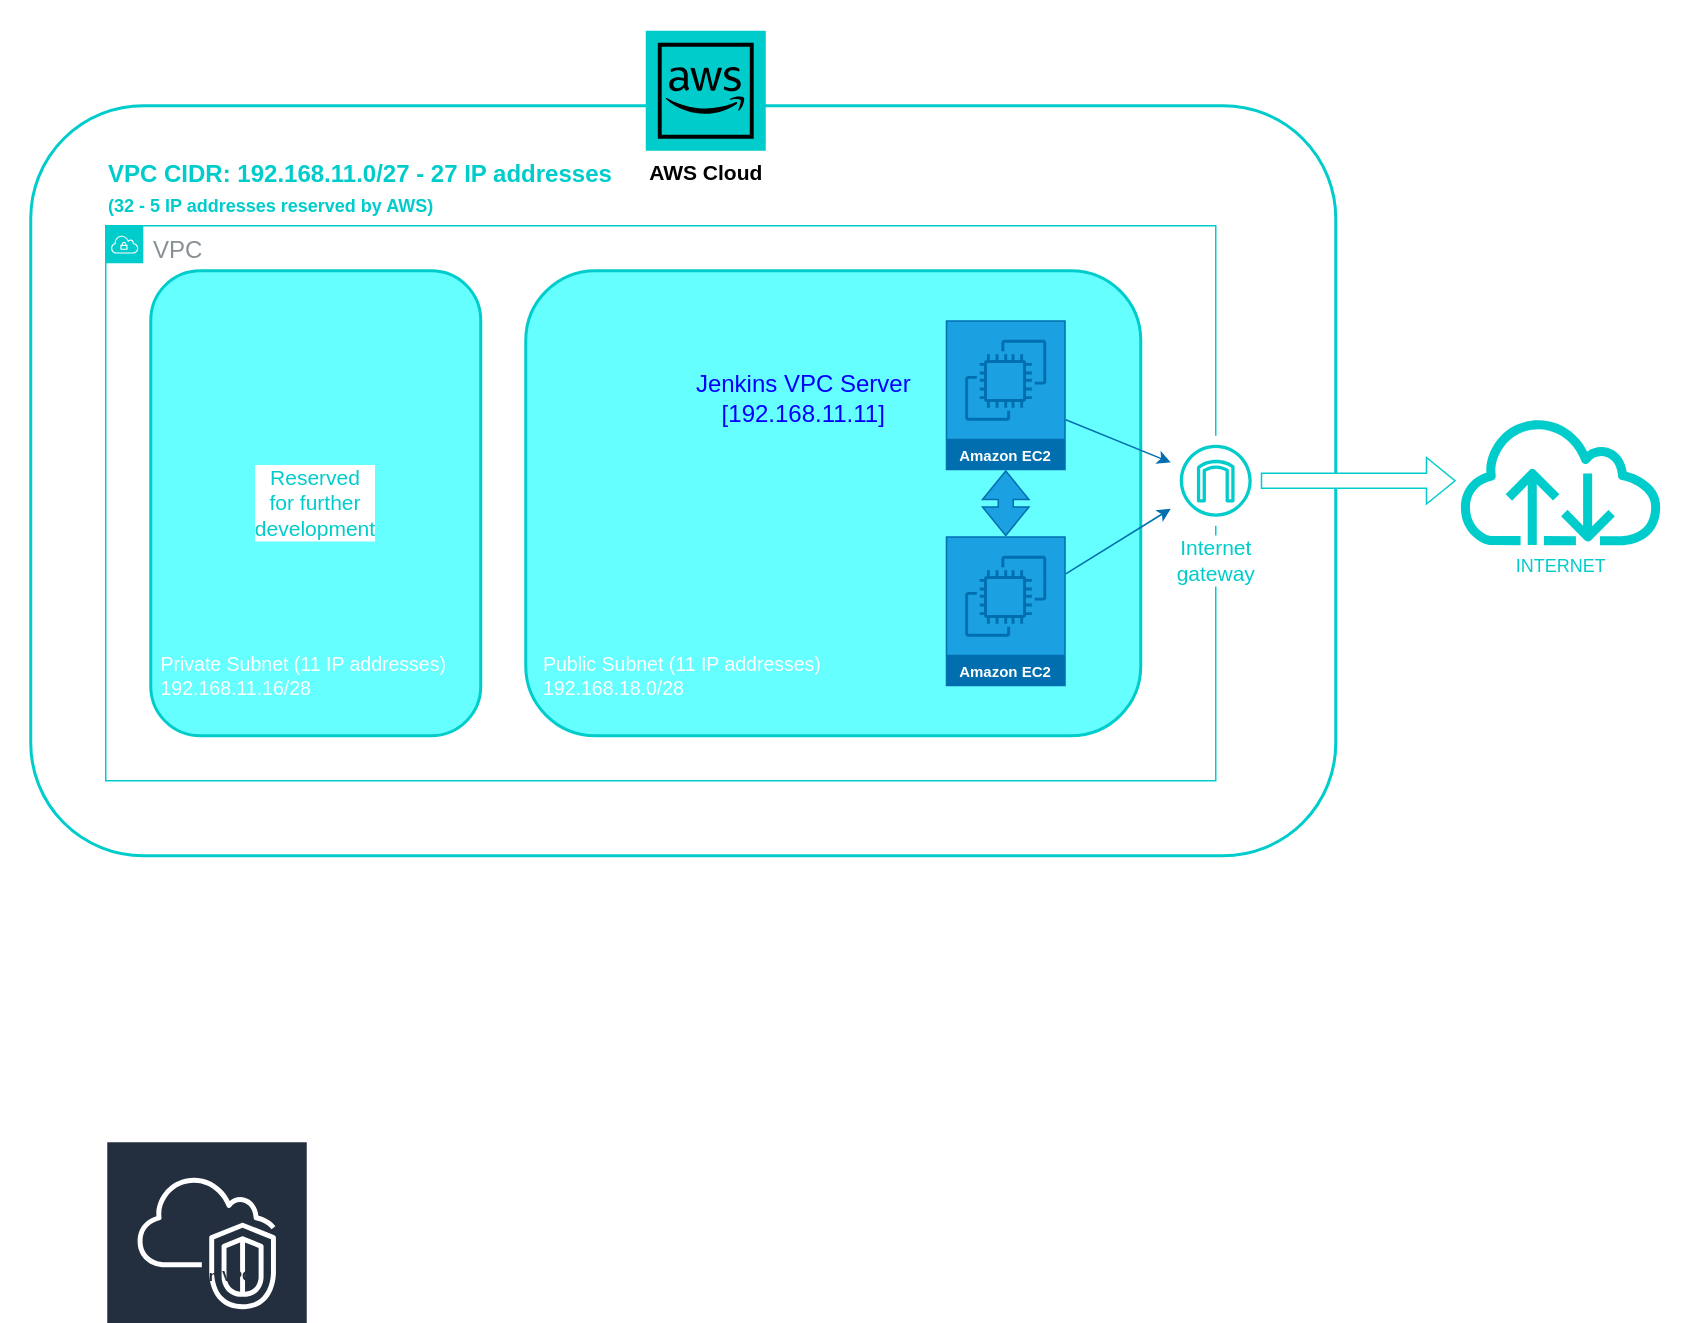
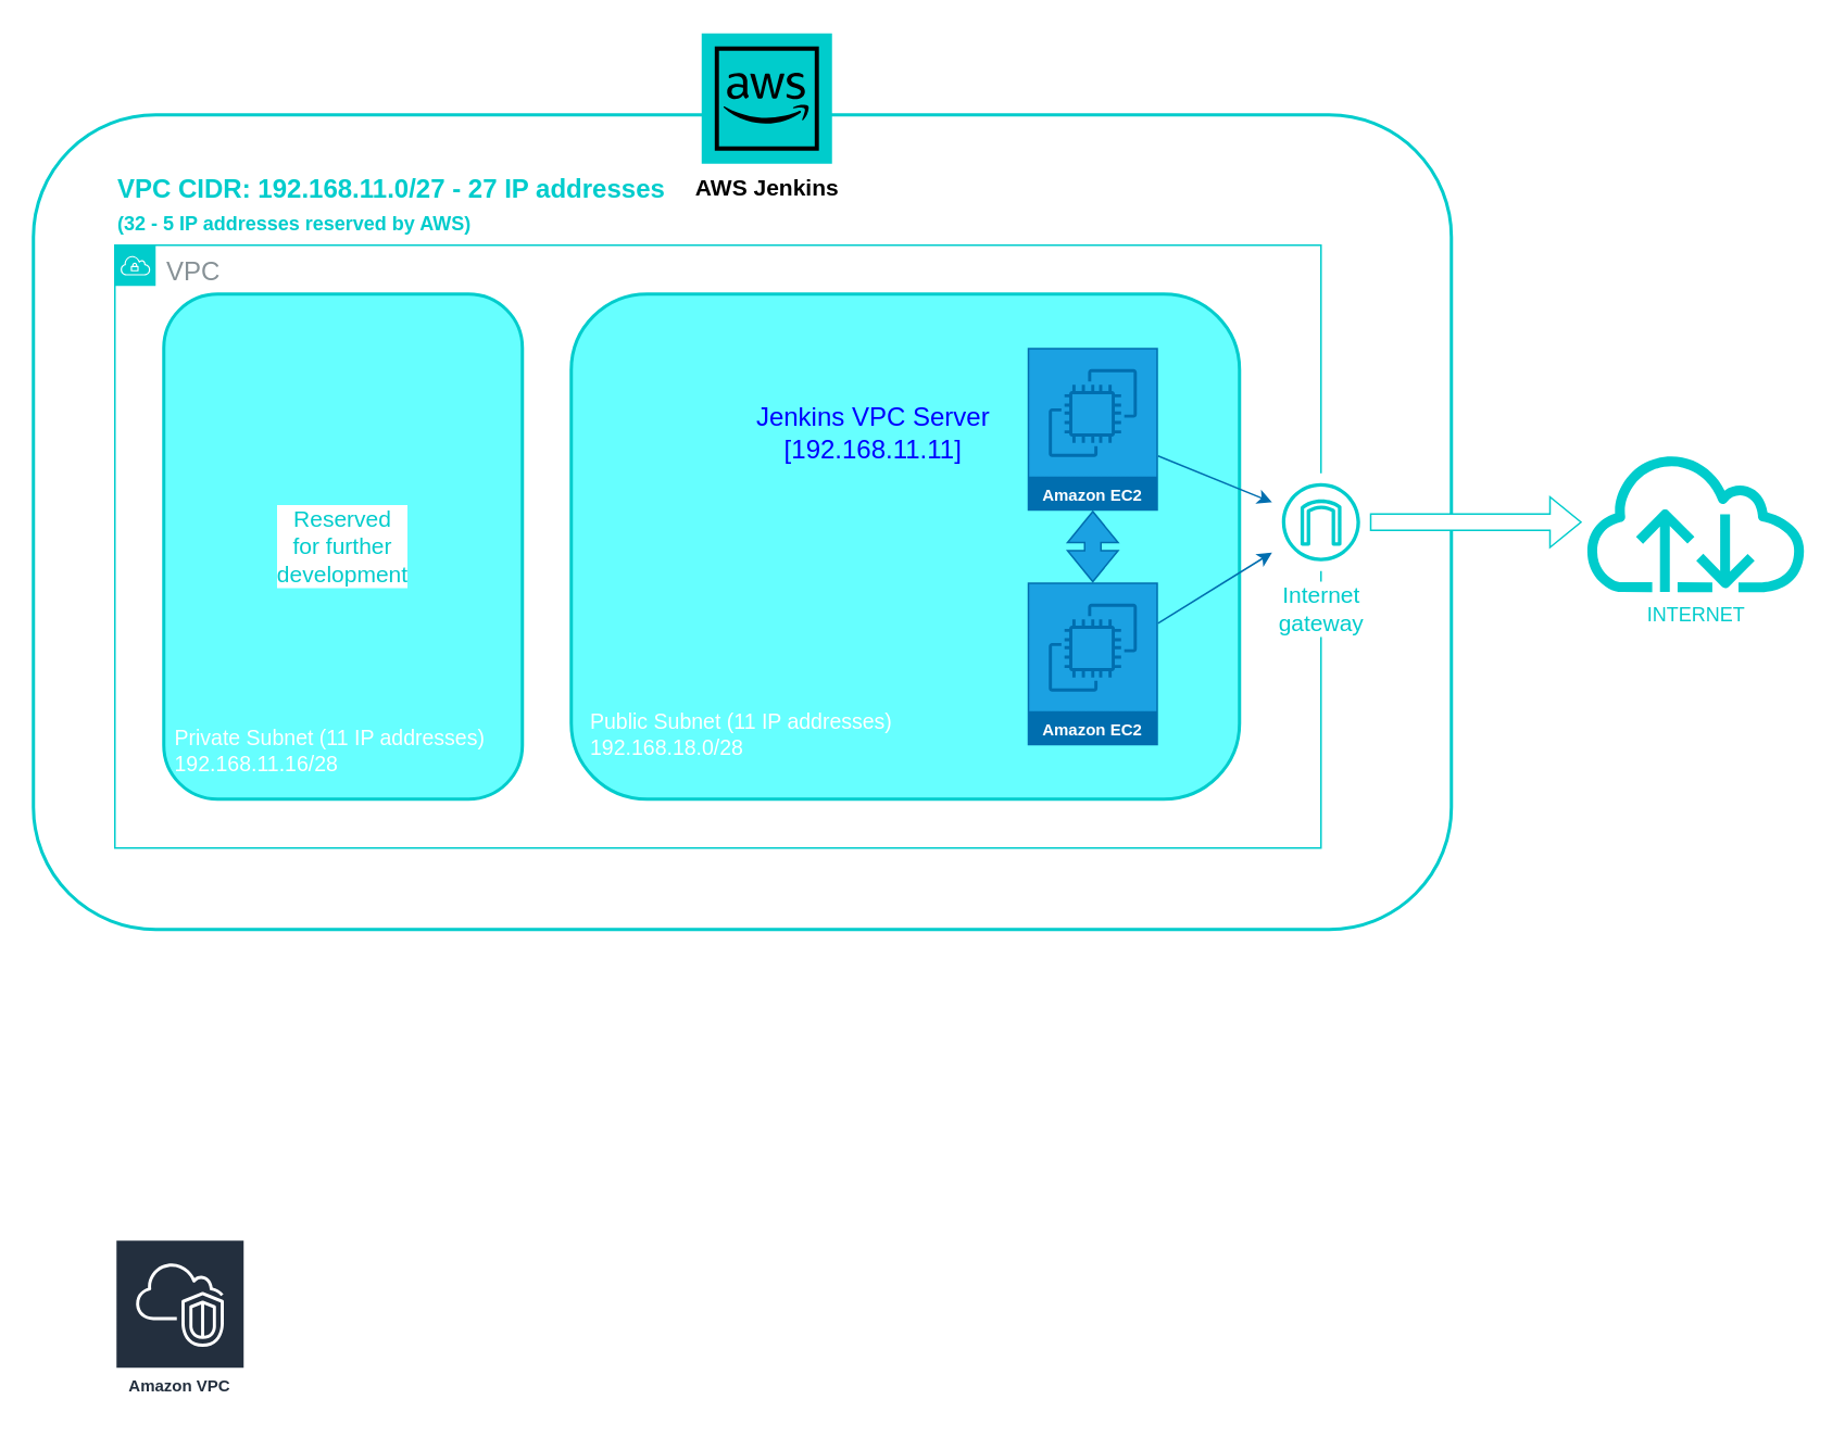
- <mxCell id="3" value="&lt;b&gt;&lt;font style=&quot;font-size: 14px;&quot;&gt;AWS Cloud&lt;/font&gt;&lt;/b&gt;" style="sketch=0;outlineConnect=0;dashed=0;verticalLabelPosition=bottom;verticalAlign=top;align=center;html=1;fontSize=12;fontStyle=0;aspect=fixed;shape=mxgraph.aws4.resourceIcon;resIcon=mxgraph.aws4.aws_cloud;fillColor=#00CCCC;" parent="1" vertex="1"><mxGeometry x="430" y="20" width="80" height="80" as="geometry" /></mxCell>
+ <mxCell id="3" value="&lt;b&gt;&lt;font style=&quot;font-size: 14px;&quot;&gt;AWS Jenkins&lt;/font&gt;&lt;/b&gt;" style="sketch=0;outlineConnect=0;dashed=0;verticalLabelPosition=bottom;verticalAlign=top;align=center;html=1;fontSize=12;fontStyle=0;aspect=fixed;shape=mxgraph.aws4.resourceIcon;resIcon=mxgraph.aws4.aws_cloud;fillColor=#00CCCC;" parent="1" vertex="1"><mxGeometry x="430" y="20" width="80" height="80" as="geometry" /></mxCell>
- <mxCell id="15" value="&lt;div style=&quot;font-size: 13px;&quot; align=&quot;left&quot;&gt;&lt;font style=&quot;font-size: 13px;&quot; color=&quot;#FFFFFF&quot;&gt;Private Subnet &lt;/font&gt;&lt;font style=&quot;font-size: 13px;&quot; color=&quot;#FFFFFF&quot;&gt;(11 IP addresses)&lt;/font&gt;&lt;/div&gt;&lt;div style=&quot;font-size: 13px;&quot; align=&quot;left&quot;&gt;&lt;font style=&quot;font-size: 13px;&quot; color=&quot;#FFFFFF&quot;&gt;192.168.11.16/28&lt;/font&gt;&lt;/div&gt;" style="text;html=1;align=left;verticalAlign=middle;resizable=0;points=[];autosize=1;fontSize=14;" parent="1" vertex="1"><mxGeometry x="105" y="430" width="210" height="40" as="geometry" /></mxCell>
+ <mxCell id="15" value="&lt;div style=&quot;font-size: 13px;&quot; align=&quot;left&quot;&gt;&lt;font style=&quot;font-size: 13px;&quot; color=&quot;#FFFFFF&quot;&gt;Private Subnet &lt;/font&gt;&lt;font style=&quot;font-size: 13px;&quot; color=&quot;#FFFFFF&quot;&gt;(11 IP addresses)&lt;/font&gt;&lt;/div&gt;&lt;div style=&quot;font-size: 13px;&quot; align=&quot;left&quot;&gt;&lt;font style=&quot;font-size: 13px;&quot; color=&quot;#FFFFFF&quot;&gt;192.168.11.16/28&lt;/font&gt;&lt;/div&gt;" style="text;html=1;align=left;verticalAlign=middle;resizable=0;points=[];autosize=1;fontSize=14;" parent="1" vertex="1"><mxGeometry x="105" y="440" width="210" height="40" as="geometry" /></mxCell>
- <mxCell id="8" value="Amazon VPC" style="sketch=0;outlineConnect=0;fontColor=#232F3E;gradientColor=none;strokeColor=#ffffff;fillColor=#232F3E;dashed=0;verticalLabelPosition=middle;verticalAlign=bottom;align=center;html=1;whiteSpace=wrap;fontSize=10;fontStyle=1;spacing=3;shape=mxgraph.aws4.productIcon;prIcon=mxgraph.aws4.vpc;" parent="1" vertex="1"><mxGeometry x="70" y="760" width="135" height="100" as="geometry" /></mxCell>
+ <mxCell id="8" value="Amazon VPC" style="sketch=0;outlineConnect=0;fontColor=#232F3E;gradientColor=none;strokeColor=#ffffff;fillColor=#232F3E;dashed=0;verticalLabelPosition=middle;verticalAlign=bottom;align=center;html=1;whiteSpace=wrap;fontSize=10;fontStyle=1;spacing=3;shape=mxgraph.aws4.productIcon;prIcon=mxgraph.aws4.vpc;" parent="1" vertex="1"><mxGeometry x="70" y="760" width="80" height="100" as="geometry" /></mxCell>
